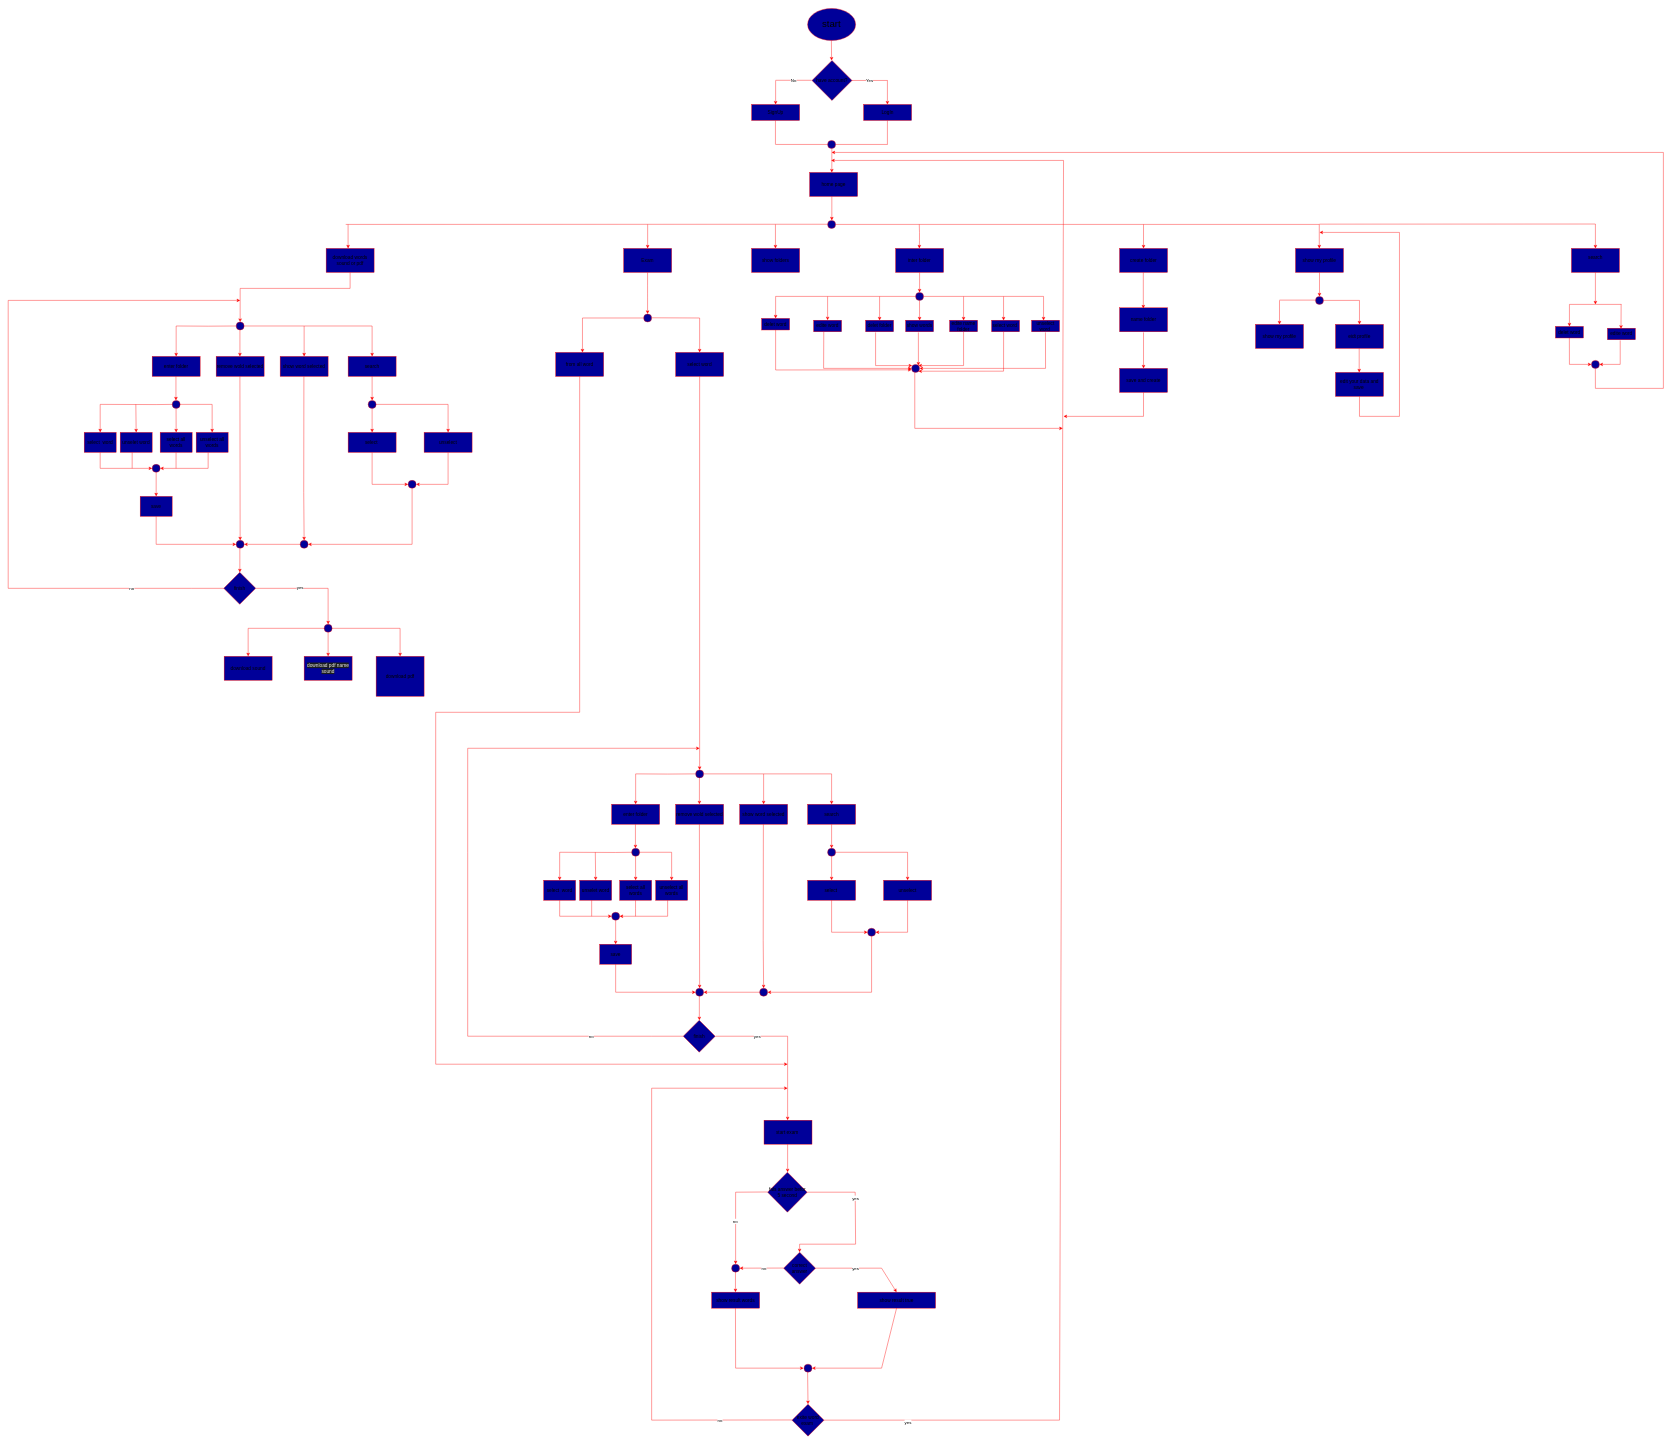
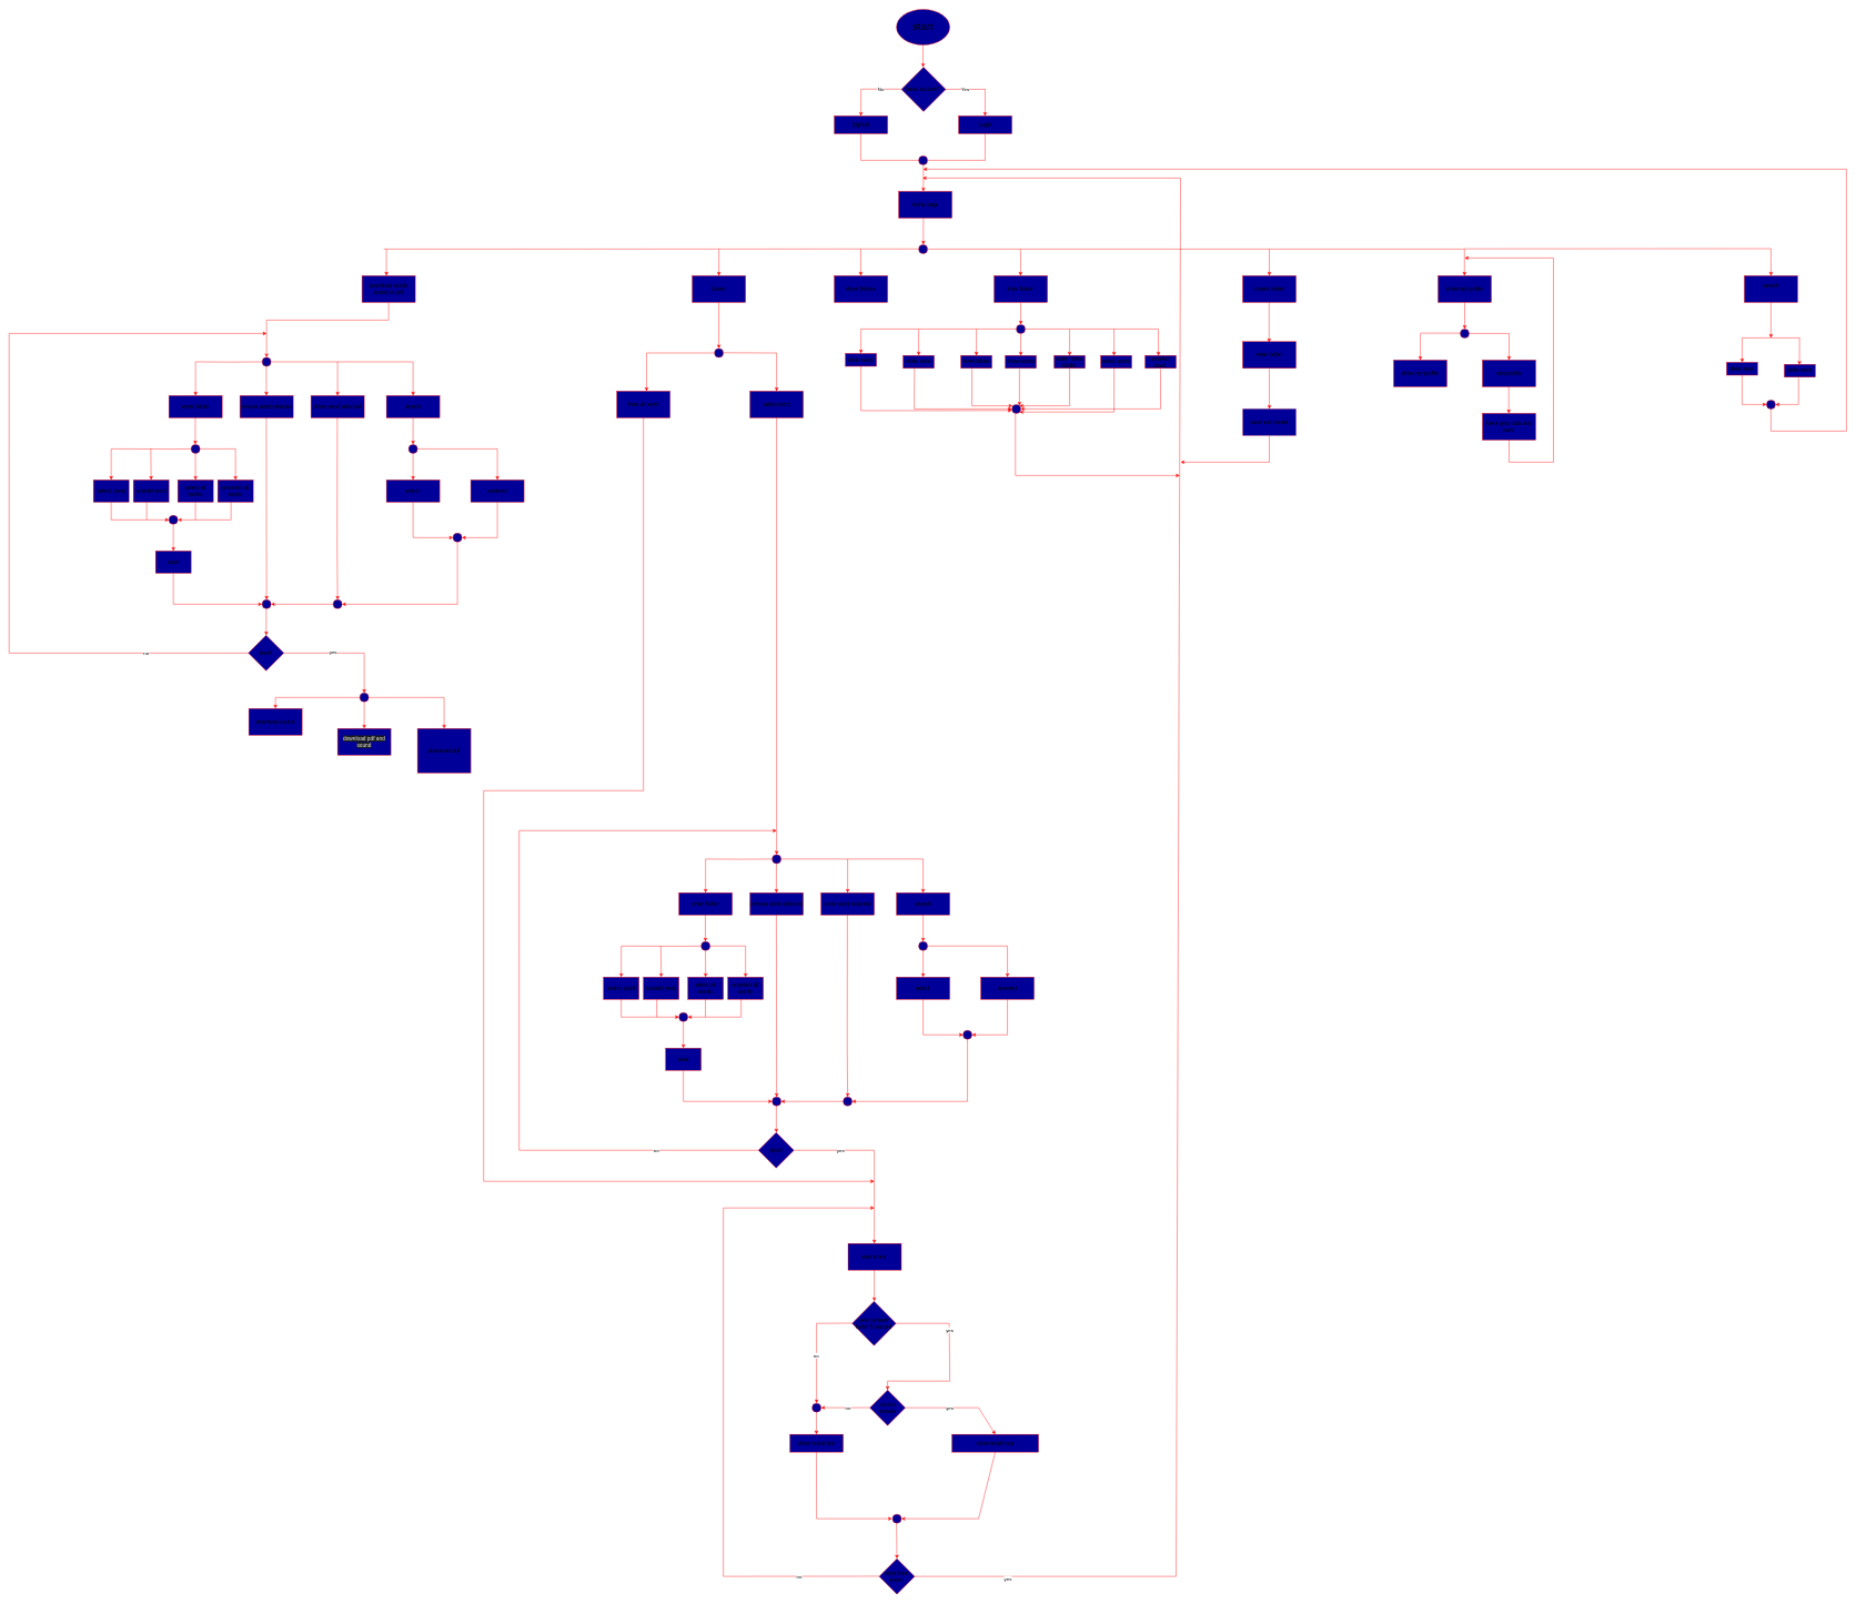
- <mxCell id="200" value="name folder" style="rounded=0;whiteSpace=wrap;html=1;strokeColor=#FF0000;fillColor=#000099;" vertex="1" parent="1"><mxGeometry x="2799" y="768.5" width="120" height="60" as="geometry" /></mxCell>
+ <mxCell id="200" value="exite folder" style="rounded=0;whiteSpace=wrap;html=1;strokeColor=#FF0000;fillColor=#000099;" vertex="1" parent="1"><mxGeometry x="2799" y="768.5" width="120" height="60" as="geometry" /></mxCell>
- <mxCell id="201" value="save and create" style="rounded=0;whiteSpace=wrap;html=1;strokeColor=#FF0000;fillColor=#000099;" vertex="1" parent="1"><mxGeometry x="2799" y="920" width="120" height="60" as="geometry" /></mxCell>
+ <mxCell id="201" value="save and create" style="rounded=0;whiteSpace=wrap;html=1;strokeColor=#FF0000;fillColor=#000099;dashed=1;" vertex="1" parent="1"><mxGeometry x="2799" y="920" width="120" height="60" as="geometry" /></mxCell>
- <mxCell id="43" value="edit your data and save&amp;nbsp;" style="rounded=0;whiteSpace=wrap;html=1;fillColor=#000099;strokeColor=#FF0000;" parent="1" vertex="1"><mxGeometry x="3339" y="930" width="120" height="60" as="geometry" /></mxCell>
+ <mxCell id="43" value="have your data and save&amp;nbsp;" style="rounded=0;whiteSpace=wrap;html=1;fillColor=#000099;strokeColor=#FF0000;" parent="1" vertex="1"><mxGeometry x="3339" y="930" width="120" height="60" as="geometry" /></mxCell>
- <mxCell id="83" value="download sound" style="rounded=0;whiteSpace=wrap;html=1;fillColor=#000099;strokeColor=#FF0000;" parent="1" vertex="1"><mxGeometry x="560" y="1640" width="120" height="60" as="geometry" /></mxCell>
+ <mxCell id="83" value="download sound" style="rounded=0;whiteSpace=wrap;html=1;fillColor=#000099;strokeColor=#FF0000;" parent="1" vertex="1"><mxGeometry x="560" y="1595" width="120" height="60" as="geometry" /></mxCell>
- <mxCell id="85" value="&lt;span style=&quot;color: rgb(240, 240, 240); font-family: Helvetica; font-size: 12px; font-style: normal; font-variant-ligatures: normal; font-variant-caps: normal; font-weight: 400; letter-spacing: normal; orphans: 2; text-align: center; text-indent: 0px; text-transform: none; widows: 2; word-spacing: 0px; -webkit-text-stroke-width: 0px; white-space: normal; background-color: rgb(27, 29, 30); text-decoration-thickness: initial; text-decoration-style: initial; text-decoration-color: initial; display: inline !important; float: none;&quot;&gt;download pdf name sound&lt;/span&gt;" style="rounded=0;whiteSpace=wrap;html=1;fillColor=#000099;strokeColor=#FF0000;" parent="1" vertex="1"><mxGeometry x="760" y="1640" width="120" height="60" as="geometry" /></mxCell>
+ <mxCell id="85" value="&lt;span style=&quot;color: rgb(240, 240, 240); font-family: Helvetica; font-size: 12px; font-style: normal; font-variant-ligatures: normal; font-variant-caps: normal; font-weight: 400; letter-spacing: normal; orphans: 2; text-align: center; text-indent: 0px; text-transform: none; widows: 2; word-spacing: 0px; -webkit-text-stroke-width: 0px; white-space: normal; background-color: rgb(27, 29, 30); text-decoration-thickness: initial; text-decoration-style: initial; text-decoration-color: initial; display: inline !important; float: none;&quot;&gt;download pdf and sound&lt;/span&gt;" style="rounded=0;whiteSpace=wrap;html=1;fillColor=#000099;strokeColor=#FF0000;" parent="1" vertex="1"><mxGeometry x="760" y="1640" width="120" height="60" as="geometry" /></mxCell>
- <mxCell id="159" value="fals answer befor 5 second" style="rhombus;whiteSpace=wrap;html=1;fillColor=#000099;strokeColor=#FF0000;" vertex="1" parent="1"><mxGeometry x="1919" y="2930" width="99" height="100" as="geometry" /></mxCell>
+ <mxCell id="159" value="send answer befor 5 second" style="rhombus;whiteSpace=wrap;html=1;fillColor=#000099;strokeColor=#FF0000;" vertex="1" parent="1"><mxGeometry x="1919" y="2930" width="99" height="100" as="geometry" /></mxCell>
- <mxCell id="171" value="show result words" style="rounded=0;whiteSpace=wrap;html=1;fillColor=#000099;strokeColor=#FF0000;" vertex="1" parent="1"><mxGeometry x="1779" y="3230" width="120" height="40" as="geometry" /></mxCell>
+ <mxCell id="171" value="show result fals" style="rounded=0;whiteSpace=wrap;html=1;fillColor=#000099;strokeColor=#FF0000;" vertex="1" parent="1"><mxGeometry x="1779" y="3230" width="120" height="40" as="geometry" /></mxCell>
- <mxCell id="176" value="exite word exam&amp;nbsp;" style="rhombus;whiteSpace=wrap;html=1;fillColor=#000099;strokeColor=#FF0000;" vertex="1" parent="1"><mxGeometry x="1980" y="3510" width="80" height="80" as="geometry" /></mxCell>
+ <mxCell id="176" value="exite from exam&amp;nbsp;" style="rhombus;whiteSpace=wrap;html=1;fillColor=#000099;strokeColor=#FF0000;" vertex="1" parent="1"><mxGeometry x="1980" y="3510" width="80" height="80" as="geometry" /></mxCell>
